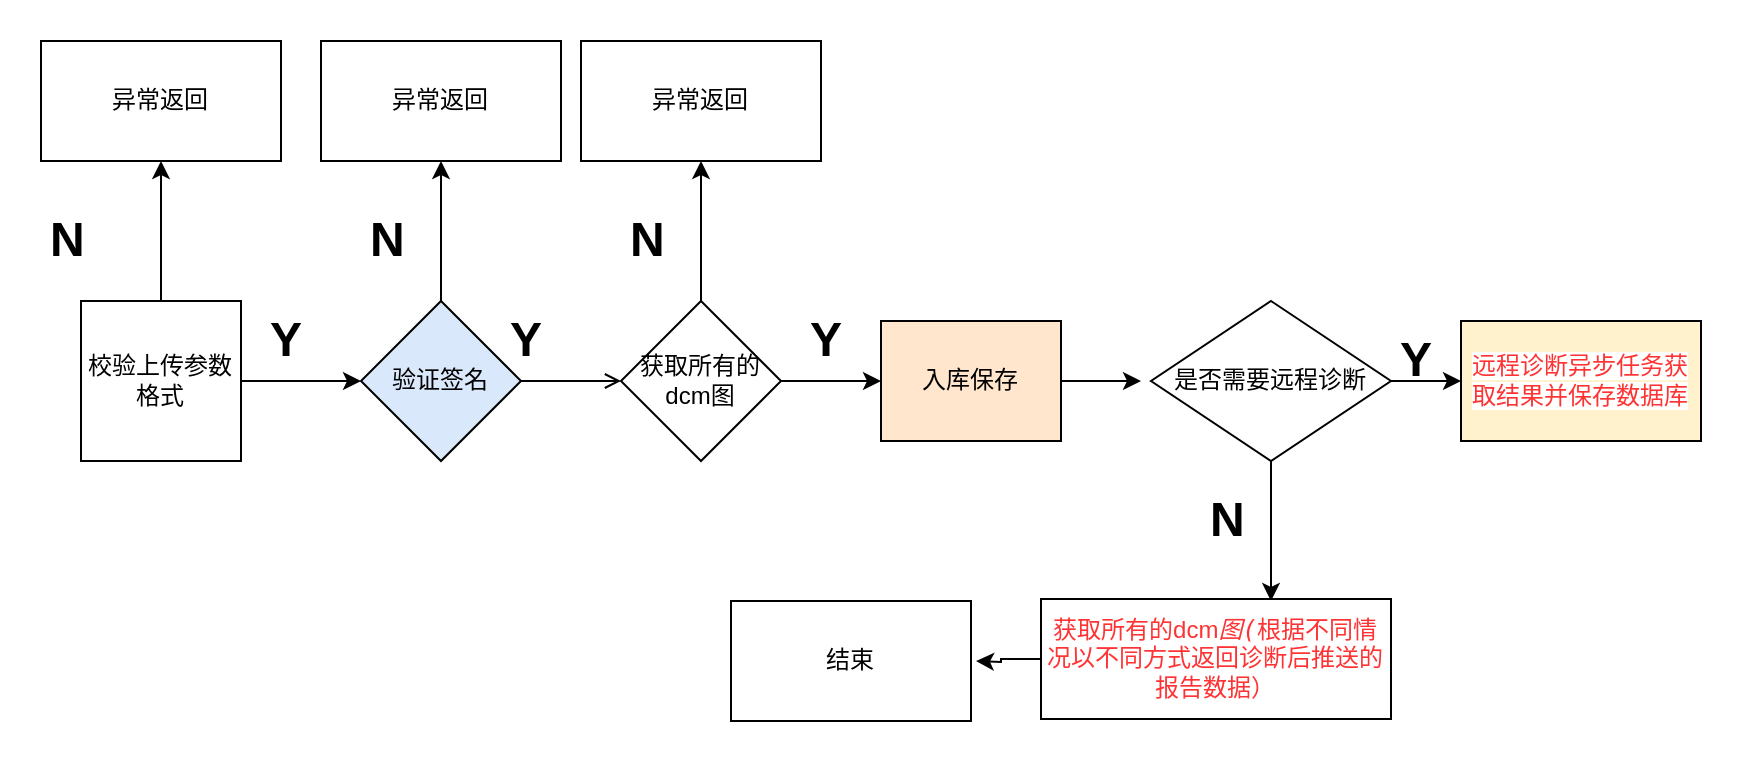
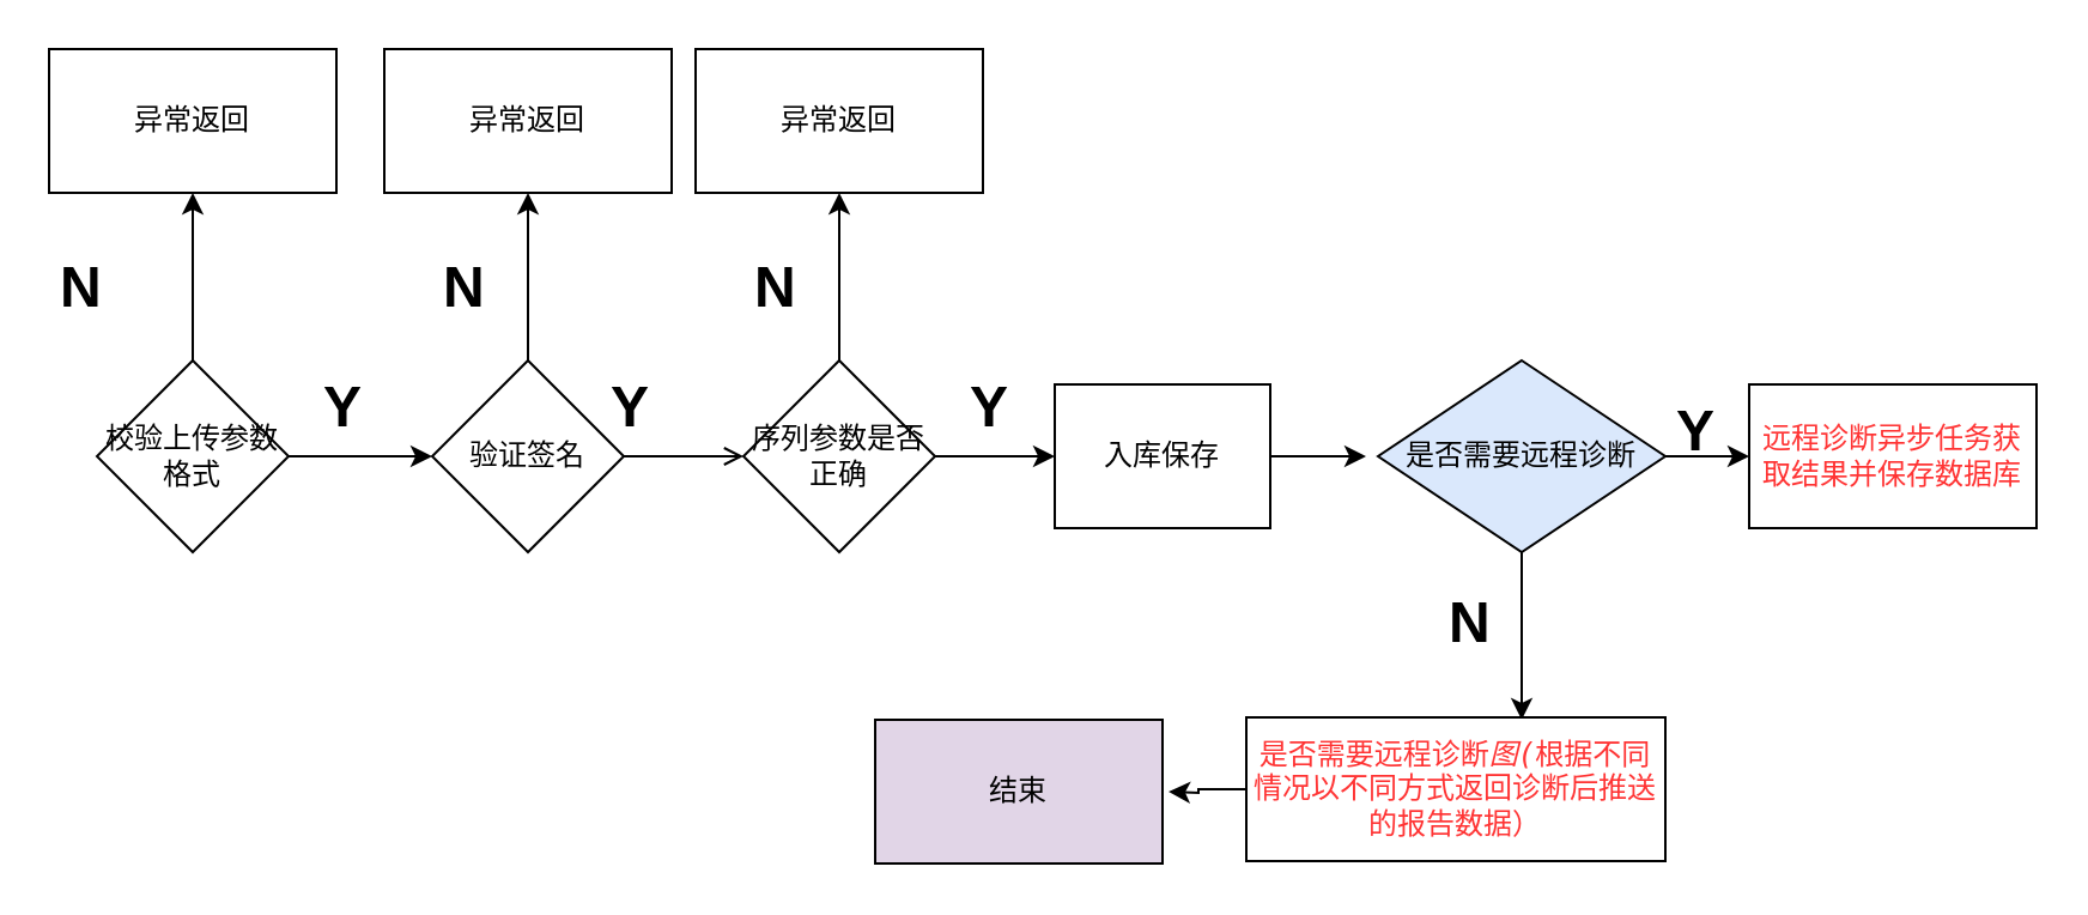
- <mxCell id="4" value="校验上传参数格式" style="whiteSpace=wrap;html=1;rounded=0;" parent="1" vertex="1"><mxGeometry x="40" y="150" width="80" height="80" as="geometry" /></mxCell>
+ <mxCell id="4" value="校验上传参数格式" style="rhombus;whiteSpace=wrap;html=1;" parent="1" vertex="1"><mxGeometry x="40" y="150" width="80" height="80" as="geometry" /></mxCell>
- <mxCell id="8" value="验证签名" style="rhombus;whiteSpace=wrap;html=1;fillColor=#dae8fc;" parent="1" vertex="1"><mxGeometry x="180" y="150" width="80" height="80" as="geometry" /></mxCell>
+ <mxCell id="8" value="验证签名" style="rhombus;whiteSpace=wrap;html=1;" parent="1" vertex="1"><mxGeometry x="180" y="150" width="80" height="80" as="geometry" /></mxCell>
- <mxCell id="11" value="获取所有的dcm图" style="rhombus;whiteSpace=wrap;html=1;" parent="1" vertex="1"><mxGeometry x="310" y="150" width="80" height="80" as="geometry" /></mxCell>
+ <mxCell id="11" value="序列参数是否正确" style="rhombus;whiteSpace=wrap;html=1;" parent="1" vertex="1"><mxGeometry x="310" y="150" width="80" height="80" as="geometry" /></mxCell>
- <mxCell id="21" value="入库保存" style="rounded=0;whiteSpace=wrap;html=1;fillColor=#ffe6cc;" parent="1" vertex="1"><mxGeometry x="440" y="160" width="90" height="60" as="geometry" /></mxCell>
+ <mxCell id="21" value="入库保存" style="rounded=0;whiteSpace=wrap;html=1;" parent="1" vertex="1"><mxGeometry x="440" y="160" width="90" height="60" as="geometry" /></mxCell>
- <mxCell id="24" value="是否需要远程诊断" style="rhombus;whiteSpace=wrap;html=1;" parent="1" vertex="1"><mxGeometry x="575" y="150" width="120" height="80" as="geometry" /></mxCell>
+ <mxCell id="24" value="是否需要远程诊断" style="rhombus;whiteSpace=wrap;html=1;fillColor=#dae8fc;" parent="1" vertex="1"><mxGeometry x="575" y="150" width="120" height="80" as="geometry" /></mxCell>
- <mxCell id="26" value="&lt;span style=&quot;background-color: rgb(255, 255, 255);&quot;&gt;&lt;font color=&quot;#ff3333&quot;&gt;远程诊断异步任务获取结果并保存数据库&lt;/font&gt;&lt;/span&gt;" style="whiteSpace=wrap;html=1;fillColor=#fff2cc;" parent="1" vertex="1"><mxGeometry x="730" y="160" width="120" height="60" as="geometry" /></mxCell>
+ <mxCell id="26" value="&lt;span style=&quot;background-color: rgb(255, 255, 255);&quot;&gt;&lt;font color=&quot;#ff3333&quot;&gt;远程诊断异步任务获取结果并保存数据库&lt;/font&gt;&lt;/span&gt;" style="whiteSpace=wrap;html=1;" parent="1" vertex="1"><mxGeometry x="730" y="160" width="120" height="60" as="geometry" /></mxCell>
- <mxCell id="28" value="&lt;font color=&quot;#ff3333&quot;&gt;获取所有的dcm&lt;font face=&quot;宋体, monospace&quot;&gt;&lt;i&gt;图(&lt;/i&gt;&lt;/font&gt;&lt;/font&gt;&lt;span style=&quot;color: rgb(255, 51, 51); background-color: rgb(255, 255, 255);&quot;&gt;根据不同情况以不同方式返回诊断后推送的报告数据）&lt;/span&gt;&lt;span style=&quot;background-color: rgb(255, 255, 255);&quot;&gt;&lt;font color=&quot;#ff3333&quot;&gt;&lt;span style=&quot;font-family: 宋体, monospace; font-size: 9pt; font-style: italic;&quot;&gt;&lt;br&gt;&lt;/span&gt;&lt;/font&gt;&lt;/span&gt;" style="rounded=0;whiteSpace=wrap;html=1;" parent="1" vertex="1"><mxGeometry x="520" y="299" width="175" height="60" as="geometry" /></mxCell>
+ <mxCell id="28" value="&lt;font color=&quot;#ff3333&quot;&gt;是否需要远程诊断&lt;font face=&quot;宋体, monospace&quot;&gt;&lt;i&gt;图(&lt;/i&gt;&lt;/font&gt;&lt;/font&gt;&lt;span style=&quot;color: rgb(255, 51, 51); background-color: rgb(255, 255, 255);&quot;&gt;根据不同情况以不同方式返回诊断后推送的报告数据）&lt;/span&gt;&lt;span style=&quot;background-color: rgb(255, 255, 255);&quot;&gt;&lt;font color=&quot;#ff3333&quot;&gt;&lt;span style=&quot;font-family: 宋体, monospace; font-size: 9pt; font-style: italic;&quot;&gt;&lt;br&gt;&lt;/span&gt;&lt;/font&gt;&lt;/span&gt;" style="rounded=0;whiteSpace=wrap;html=1;" parent="1" vertex="1"><mxGeometry x="520" y="299" width="175" height="60" as="geometry" /></mxCell>
- <mxCell id="32" value="结束" style="whiteSpace=wrap;html=1;rounded=0;" parent="1" vertex="1"><mxGeometry x="365" y="300" width="120" height="60" as="geometry" /></mxCell>
+ <mxCell id="32" value="结束" style="whiteSpace=wrap;html=1;rounded=0;fillColor=#e1d5e7;" parent="1" vertex="1"><mxGeometry x="365" y="300" width="120" height="60" as="geometry" /></mxCell>
